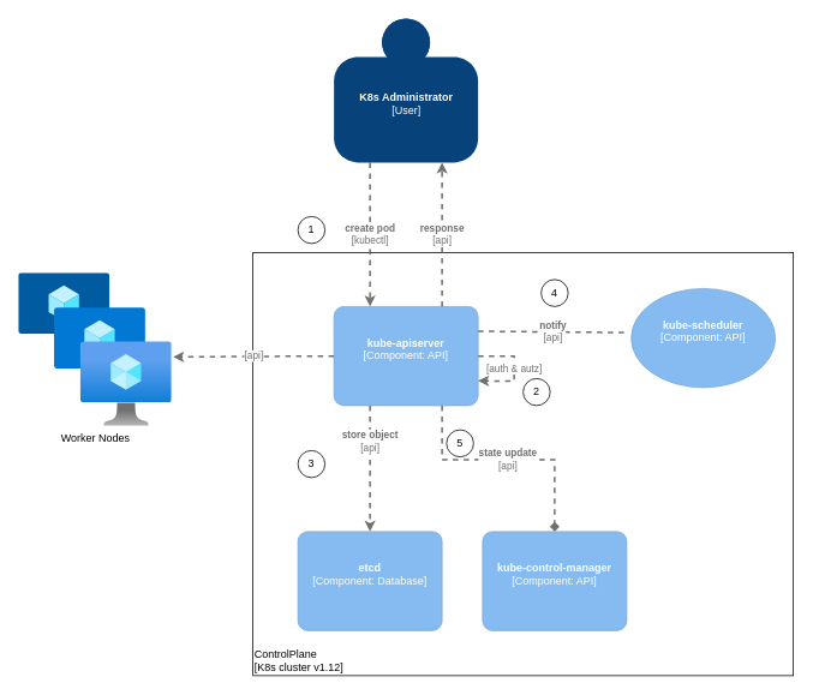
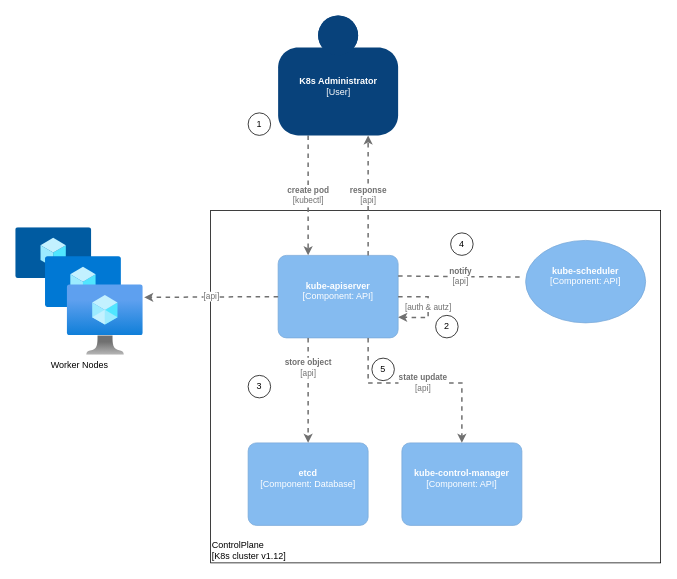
- <mxCell id="7" value="1" style="ellipse;whiteSpace=wrap;html=1;aspect=fixed;rounded=0;" vertex="1" parent="1"><mxGeometry x="330" y="240" width="30" height="30" as="geometry" /></mxCell>
+ <mxCell id="7" value="1" style="ellipse;whiteSpace=wrap;html=1;aspect=fixed;rounded=0;" vertex="1" parent="1"><mxGeometry x="330" y="150" width="30" height="30" as="geometry" /></mxCell>
- <mxCell id="17" value="&lt;div style=&quot;text-align: left&quot;&gt;&lt;div style=&quot;text-align: center&quot;&gt;&lt;b&gt;state update&lt;/b&gt;&lt;/div&gt;&lt;div style=&quot;text-align: center&quot;&gt;[api]&lt;/div&gt;&lt;/div&gt;" style="edgeStyle=none;rounded=0;html=1;entryX=0.5;entryY=0;jettySize=auto;orthogonalLoop=1;strokeColor=#707070;strokeWidth=2;fontColor=#707070;jumpStyle=none;dashed=1;metaEdit=1;metaData={&quot;c4Type&quot;:{&quot;editable&quot;:false}};exitX=0.75;exitY=1;exitDx=0;exitDy=0;exitPerimeter=0;entryDx=0;entryDy=0;entryPerimeter=0;endArrow=diamond;" edge="1" parent="1" source="3" target="15"><mxGeometry width="160" relative="1" as="geometry"><mxPoint x="540" y="680" as="sourcePoint" /><mxPoint x="700" y="680" as="targetPoint" /><Array as="points"><mxPoint x="490" y="510" /><mxPoint x="615" y="510" /></Array></mxGeometry></mxCell>
+ <mxCell id="17" value="&lt;div style=&quot;text-align: left&quot;&gt;&lt;div style=&quot;text-align: center&quot;&gt;&lt;b&gt;state update&lt;/b&gt;&lt;/div&gt;&lt;div style=&quot;text-align: center&quot;&gt;[api]&lt;/div&gt;&lt;/div&gt;" style="edgeStyle=none;rounded=0;html=1;entryX=0.5;entryY=0;jettySize=auto;orthogonalLoop=1;strokeColor=#707070;strokeWidth=2;fontColor=#707070;jumpStyle=none;dashed=1;metaEdit=1;metaData={&quot;c4Type&quot;:{&quot;editable&quot;:false}};exitX=0.75;exitY=1;exitDx=0;exitDy=0;exitPerimeter=0;entryDx=0;entryDy=0;entryPerimeter=0;" edge="1" parent="1" source="3" target="15"><mxGeometry width="160" relative="1" as="geometry"><mxPoint x="540" y="680" as="sourcePoint" /><mxPoint x="700" y="680" as="targetPoint" /><Array as="points"><mxPoint x="490" y="510" /><mxPoint x="615" y="510" /></Array></mxGeometry></mxCell>
